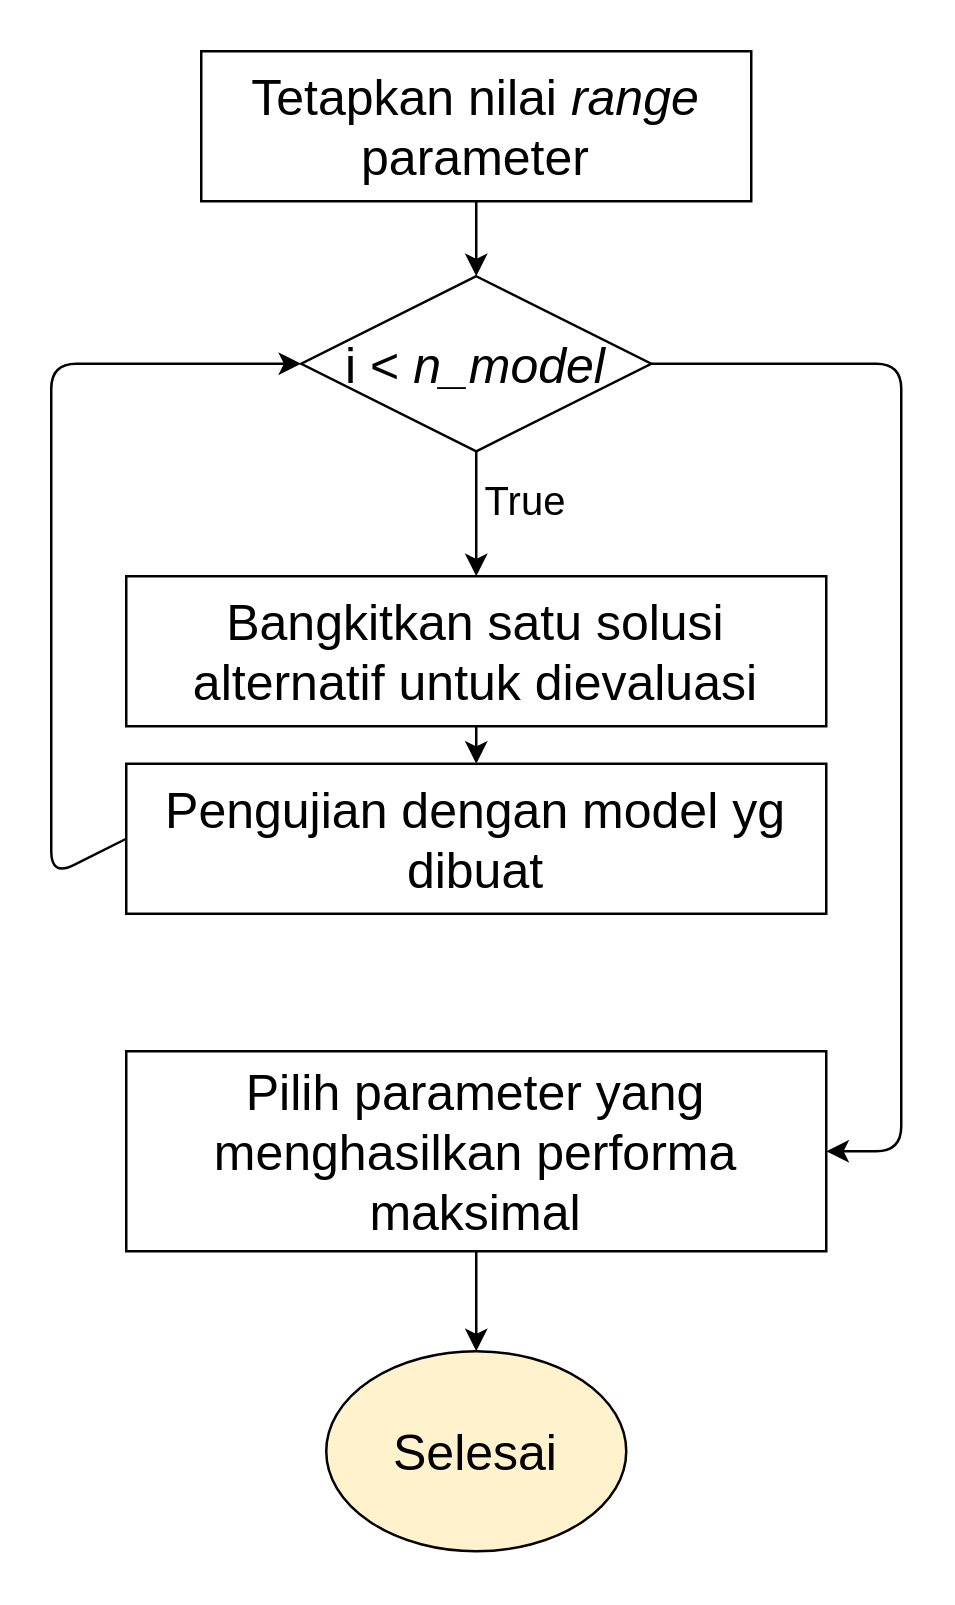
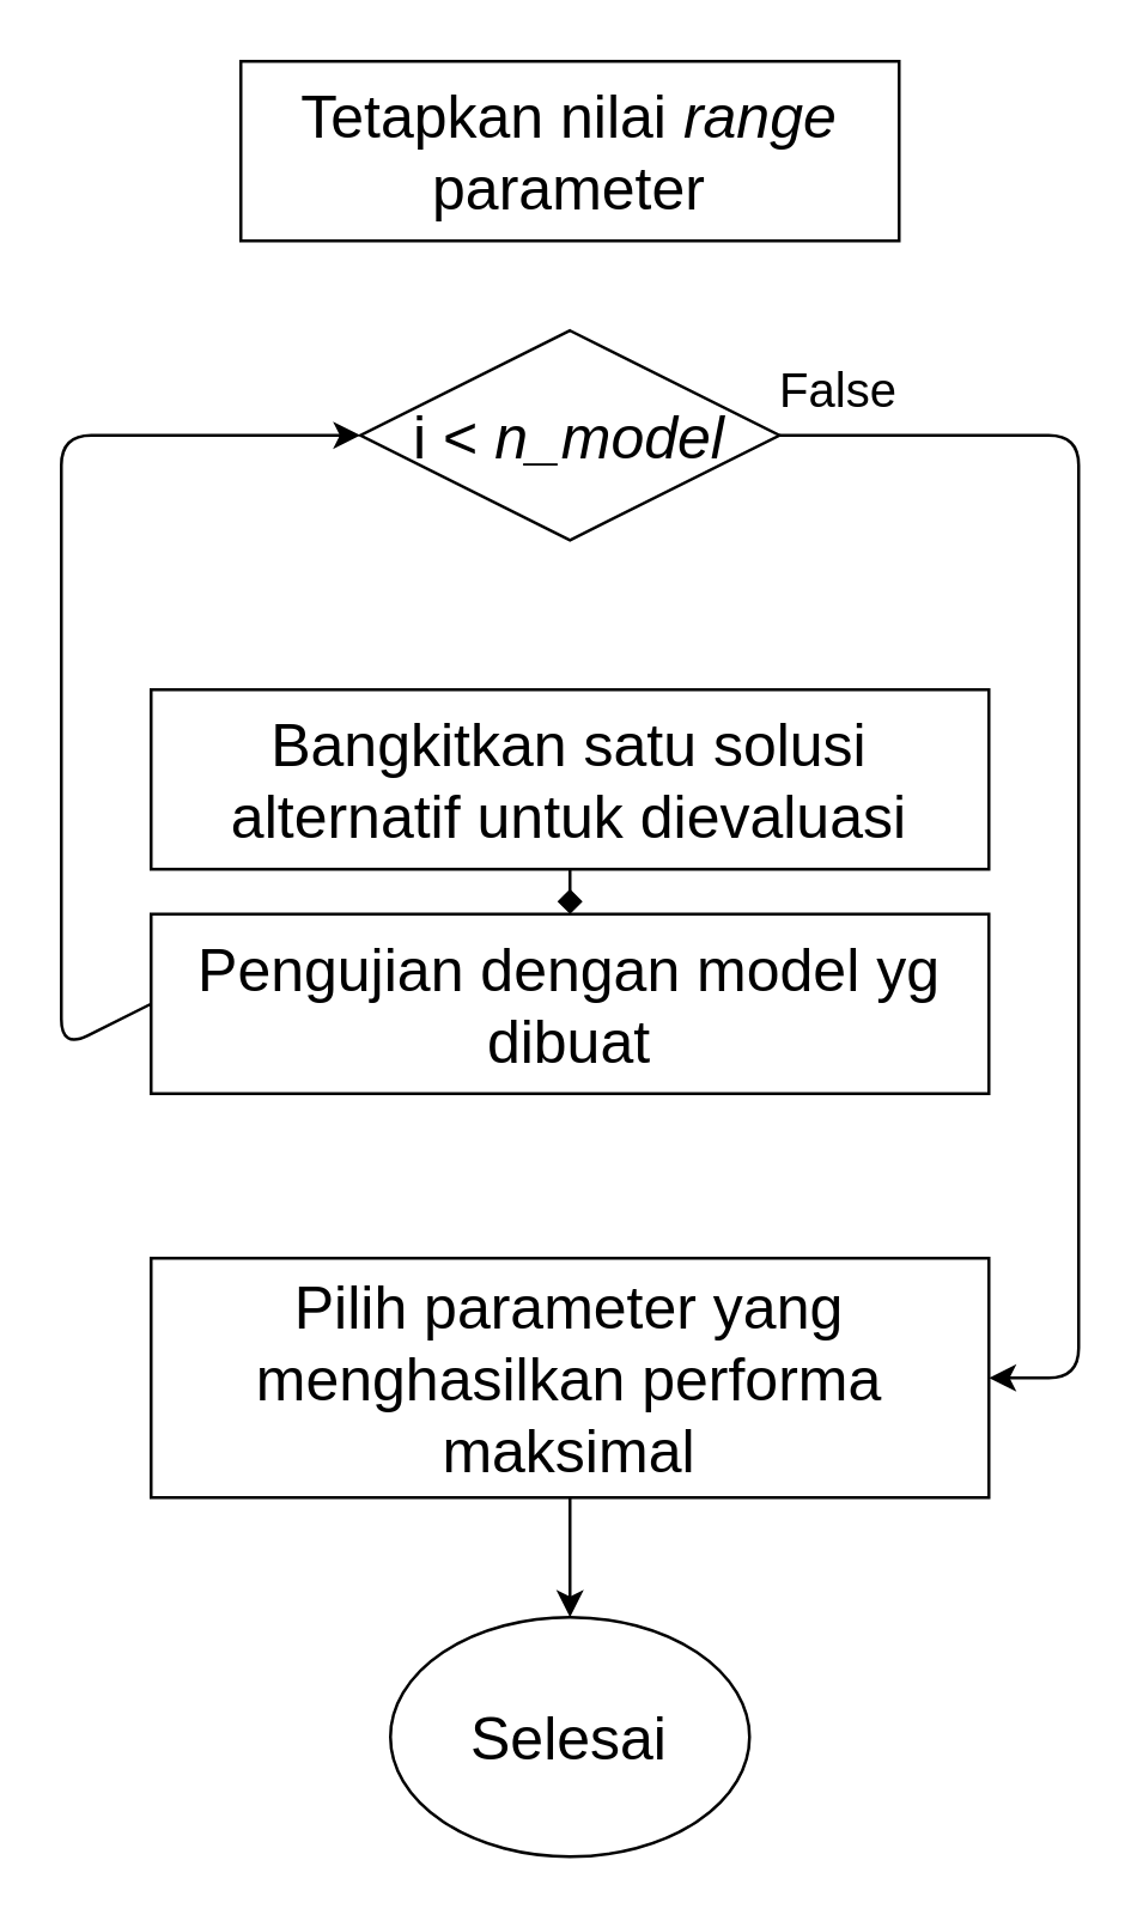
- <mxCell id="10" value="" style="endArrow=classic;html=1;exitX=0.5;exitY=1;exitDx=0;exitDy=0;entryX=0.5;entryY=0;entryDx=0;entryDy=0;" edge="1" parent="1" source="3" target="9"><mxGeometry width="50" height="50" relative="1" as="geometry"><mxPoint x="130" y="210" as="sourcePoint" /><mxPoint x="180" y="160" as="targetPoint" /></mxGeometry></mxCell>
+ <mxCell id="15" value="&lt;font style=&quot;font-size: 16px&quot;&gt;False&lt;/font&gt;" style="text;html=1;strokeColor=none;fillColor=none;align=center;verticalAlign=middle;whiteSpace=wrap;rounded=0;" vertex="1" parent="1"><mxGeometry x="260" y="120" width="40" height="20" as="geometry" /></mxCell>
- <mxCell id="14" value="&lt;font style=&quot;font-size: 16px&quot;&gt;True&lt;/font&gt;" style="text;html=1;strokeColor=none;fillColor=none;align=center;verticalAlign=middle;whiteSpace=wrap;rounded=0;" vertex="1" parent="1"><mxGeometry x="190" y="190" width="40" height="20" as="geometry" /></mxCell>
- <mxCell id="11" value="" style="endArrow=classic;html=1;exitX=0.5;exitY=1;exitDx=0;exitDy=0;entryX=0.5;entryY=0;entryDx=0;entryDy=0;" edge="1" parent="1" source="9" target="4"><mxGeometry width="50" height="50" relative="1" as="geometry"><mxPoint x="130" y="210" as="sourcePoint" /><mxPoint x="180" y="160" as="targetPoint" /></mxGeometry></mxCell>
- <mxCell id="7" value="" style="endArrow=classic;html=1;exitX=0.5;exitY=1;exitDx=0;exitDy=0;entryX=0.5;entryY=0;entryDx=0;entryDy=0;" edge="1" parent="1" source="4" target="5"><mxGeometry width="50" height="50" relative="1" as="geometry"><mxPoint x="200" y="260" as="sourcePoint" /><mxPoint x="250" y="210" as="targetPoint" /></mxGeometry></mxCell>
+ <mxCell id="7" value="" style="endArrow=diamond;html=1;exitX=0.5;exitY=1;exitDx=0;exitDy=0;entryX=0.5;entryY=0;entryDx=0;entryDy=0;" edge="1" parent="1" source="4" target="5"><mxGeometry width="50" height="50" relative="1" as="geometry"><mxPoint x="200" y="260" as="sourcePoint" /><mxPoint x="250" y="210" as="targetPoint" /></mxGeometry></mxCell>
- <mxCell id="2" value="&lt;font style=&quot;font-size: 20px&quot;&gt;Selesai&lt;/font&gt;" style="ellipse;whiteSpace=wrap;html=1;fillColor=#fff2cc;" vertex="1" parent="1"><mxGeometry x="130" y="540" width="120" height="80" as="geometry" /></mxCell>
+ <mxCell id="2" value="&lt;font style=&quot;font-size: 20px&quot;&gt;Selesai&lt;/font&gt;" style="ellipse;whiteSpace=wrap;html=1;" vertex="1" parent="1"><mxGeometry x="130" y="540" width="120" height="80" as="geometry" /></mxCell>
